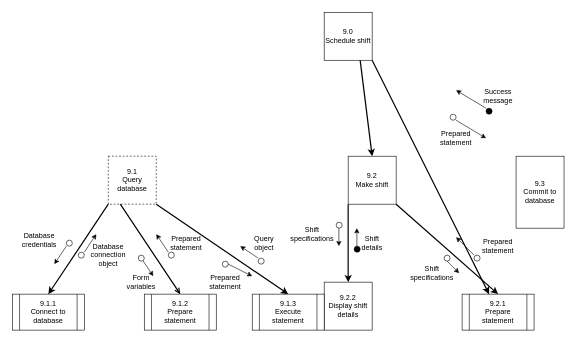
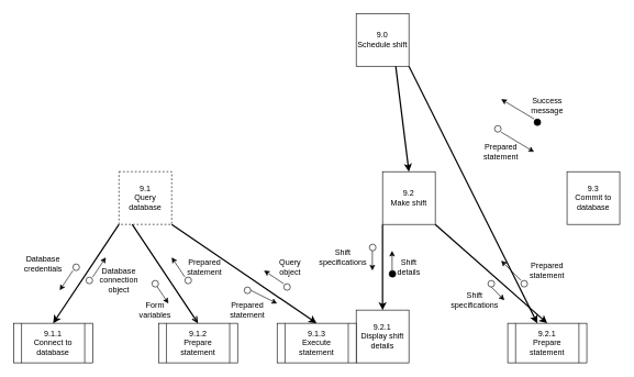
- <mxCell id="41" value="9.3&lt;br&gt;Commit to database" style="whiteSpace=wrap;html=1;aspect=fixed;" parent="1" vertex="1"><mxGeometry x="860" y="260" width="80" height="120" as="geometry" /></mxCell>
+ <mxCell id="41" value="9.3&lt;br&gt;Commit to database" style="whiteSpace=wrap;html=1;aspect=fixed;" parent="1" vertex="1"><mxGeometry x="860" y="260" width="80" height="80" as="geometry" /></mxCell>
- <mxCell id="47" value="9.2.2&lt;br&gt;Display shift details" style="whiteSpace=wrap;html=1;aspect=fixed;" parent="1" vertex="1"><mxGeometry x="540" y="470" width="80" height="80" as="geometry" /></mxCell>
+ <mxCell id="47" value="9.2.1&lt;br&gt;Display shift details" style="whiteSpace=wrap;html=1;aspect=fixed;" parent="1" vertex="1"><mxGeometry x="540" y="470" width="80" height="80" as="geometry" /></mxCell>
